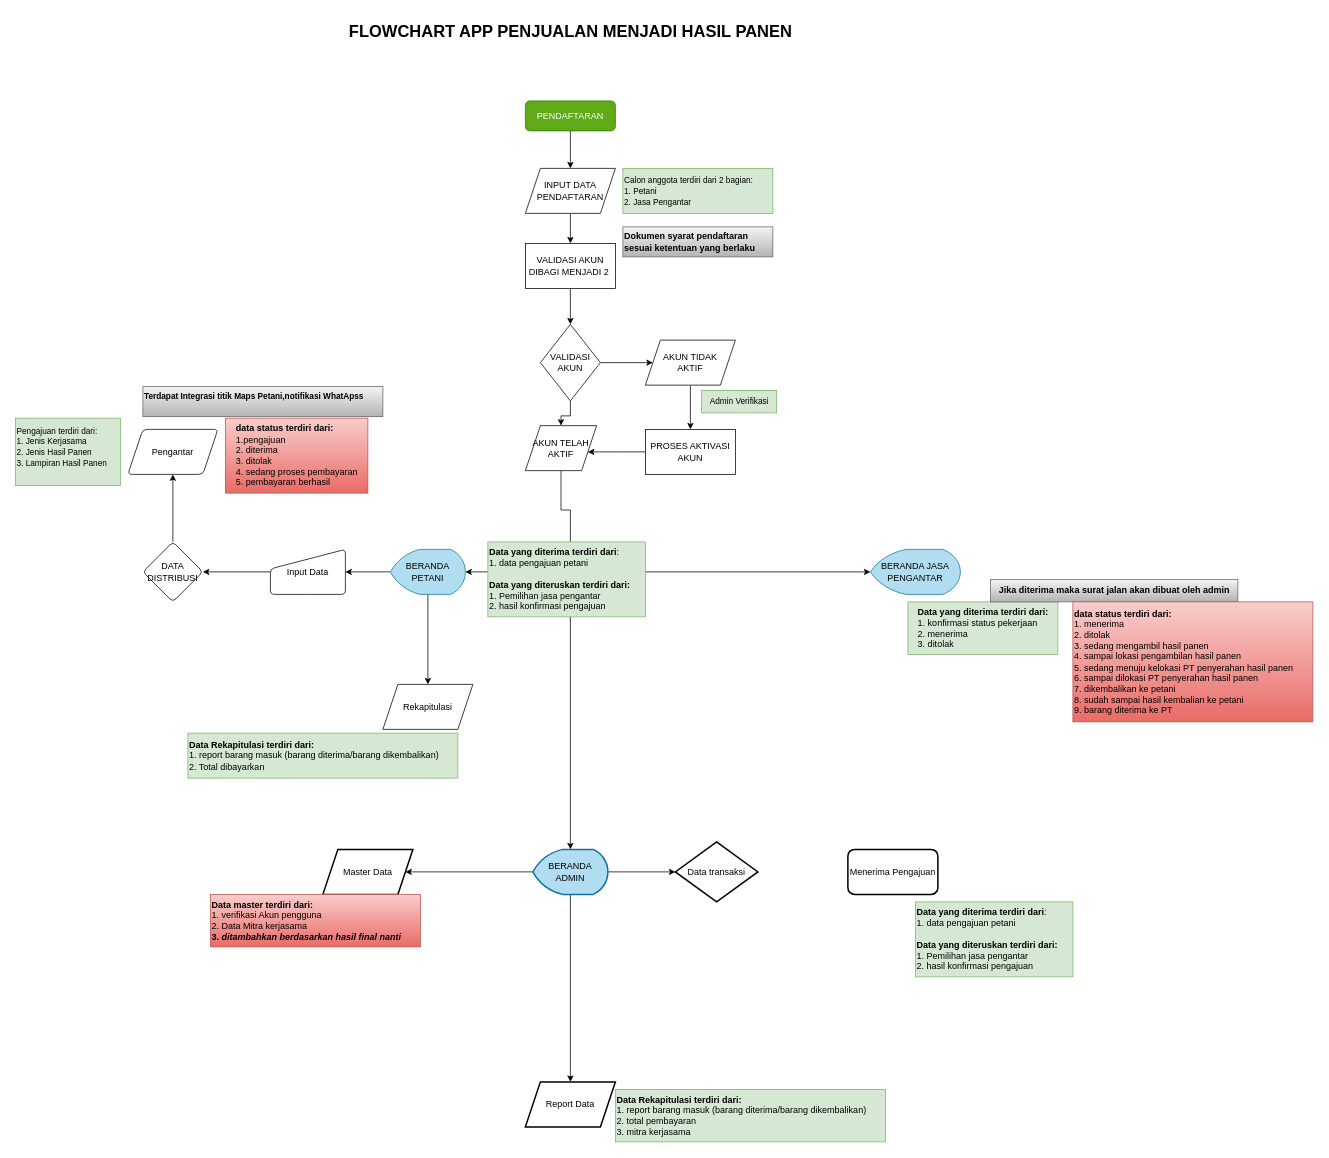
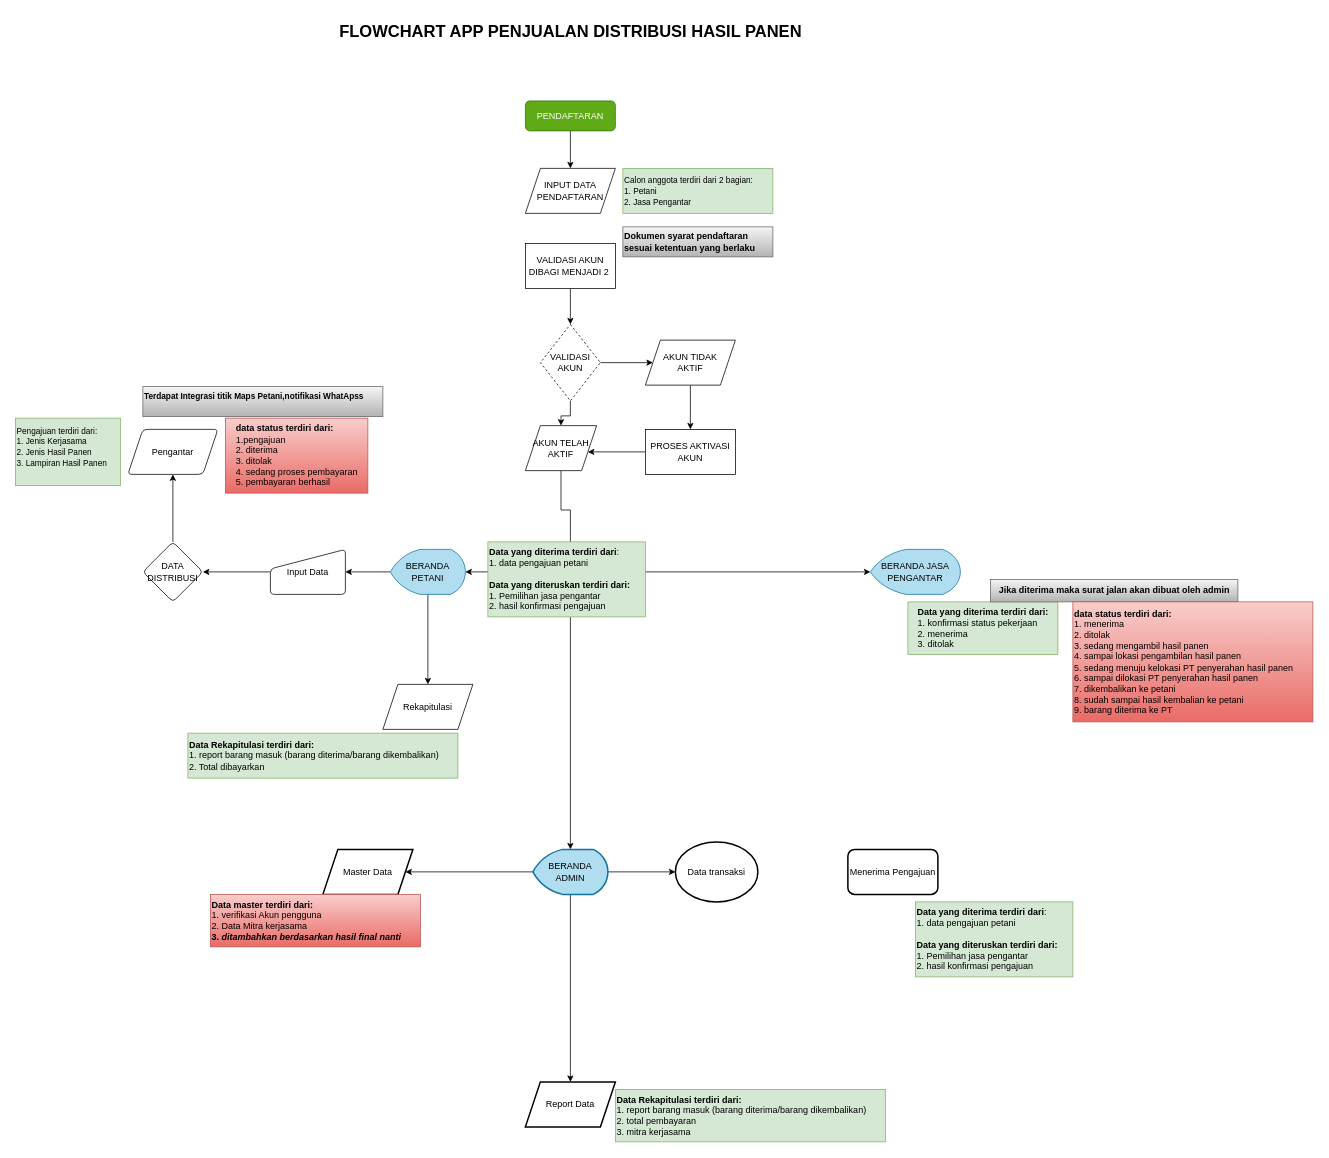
- <mxCell id="31" value="&lt;b&gt;&lt;font style=&quot;font-size: 22px;&quot;&gt;FLOWCHART APP PENJUALAN MENJADI HASIL PANEN&lt;br&gt;&lt;br&gt;&lt;/font&gt;&lt;/b&gt;" style="text;html=1;align=center;verticalAlign=middle;resizable=0;points=[];autosize=1;strokeColor=none;fillColor=none;" vertex="1" parent="1"><mxGeometry x="440" y="20" width="640" height="70" as="geometry" /></mxCell>
+ <mxCell id="31" value="&lt;b&gt;&lt;font style=&quot;font-size: 22px;&quot;&gt;FLOWCHART APP PENJUALAN DISTRIBUSI HASIL PANEN&lt;br&gt;&lt;br&gt;&lt;/font&gt;&lt;/b&gt;" style="text;html=1;align=center;verticalAlign=middle;resizable=0;points=[];autosize=1;strokeColor=none;fillColor=none;" vertex="1" parent="1"><mxGeometry x="440" y="20" width="640" height="70" as="geometry" /></mxCell>
- <mxCell id="6" value="" style="edgeStyle=orthogonalEdgeStyle;rounded=0;orthogonalLoop=1;jettySize=auto;html=1;" edge="1" parent="1" source="7" target="5"><mxGeometry relative="1" as="geometry" /></mxCell>
- <mxCell id="11" value="VALIDASI AKUN" style="rhombus;whiteSpace=wrap;html=1;rounded=0;" vertex="1" parent="1"><mxGeometry x="720" y="432" width="80" height="102" as="geometry" /></mxCell>
+ <mxCell id="11" value="VALIDASI AKUN" style="rhombus;whiteSpace=wrap;html=1;rounded=0;dashed=1;" vertex="1" parent="1"><mxGeometry x="720" y="432" width="80" height="102" as="geometry" /></mxCell>
- <mxCell id="18" value="&lt;font style=&quot;font-size: 11px;&quot;&gt;Admin Verifikasi&lt;/font&gt;" style="text;html=1;align=center;verticalAlign=middle;resizable=0;points=[];autosize=1;strokeColor=#82b366;fillColor=#d5e8d4;" vertex="1" parent="1"><mxGeometry x="935" y="520" width="100" height="30" as="geometry" /></mxCell>
- <mxCell id="40" value="Data transaksi&lt;br&gt;" style="rhombus;whiteSpace=wrap;html=1;strokeWidth=2;" vertex="1" parent="1"><mxGeometry x="900" y="1122" width="110" height="80" as="geometry" /></mxCell>
+ <mxCell id="40" value="Data transaksi&lt;br&gt;" style="ellipse;whiteSpace=wrap;html=1;strokeWidth=2;" vertex="1" parent="1"><mxGeometry x="900" y="1122" width="110" height="80" as="geometry" /></mxCell>
